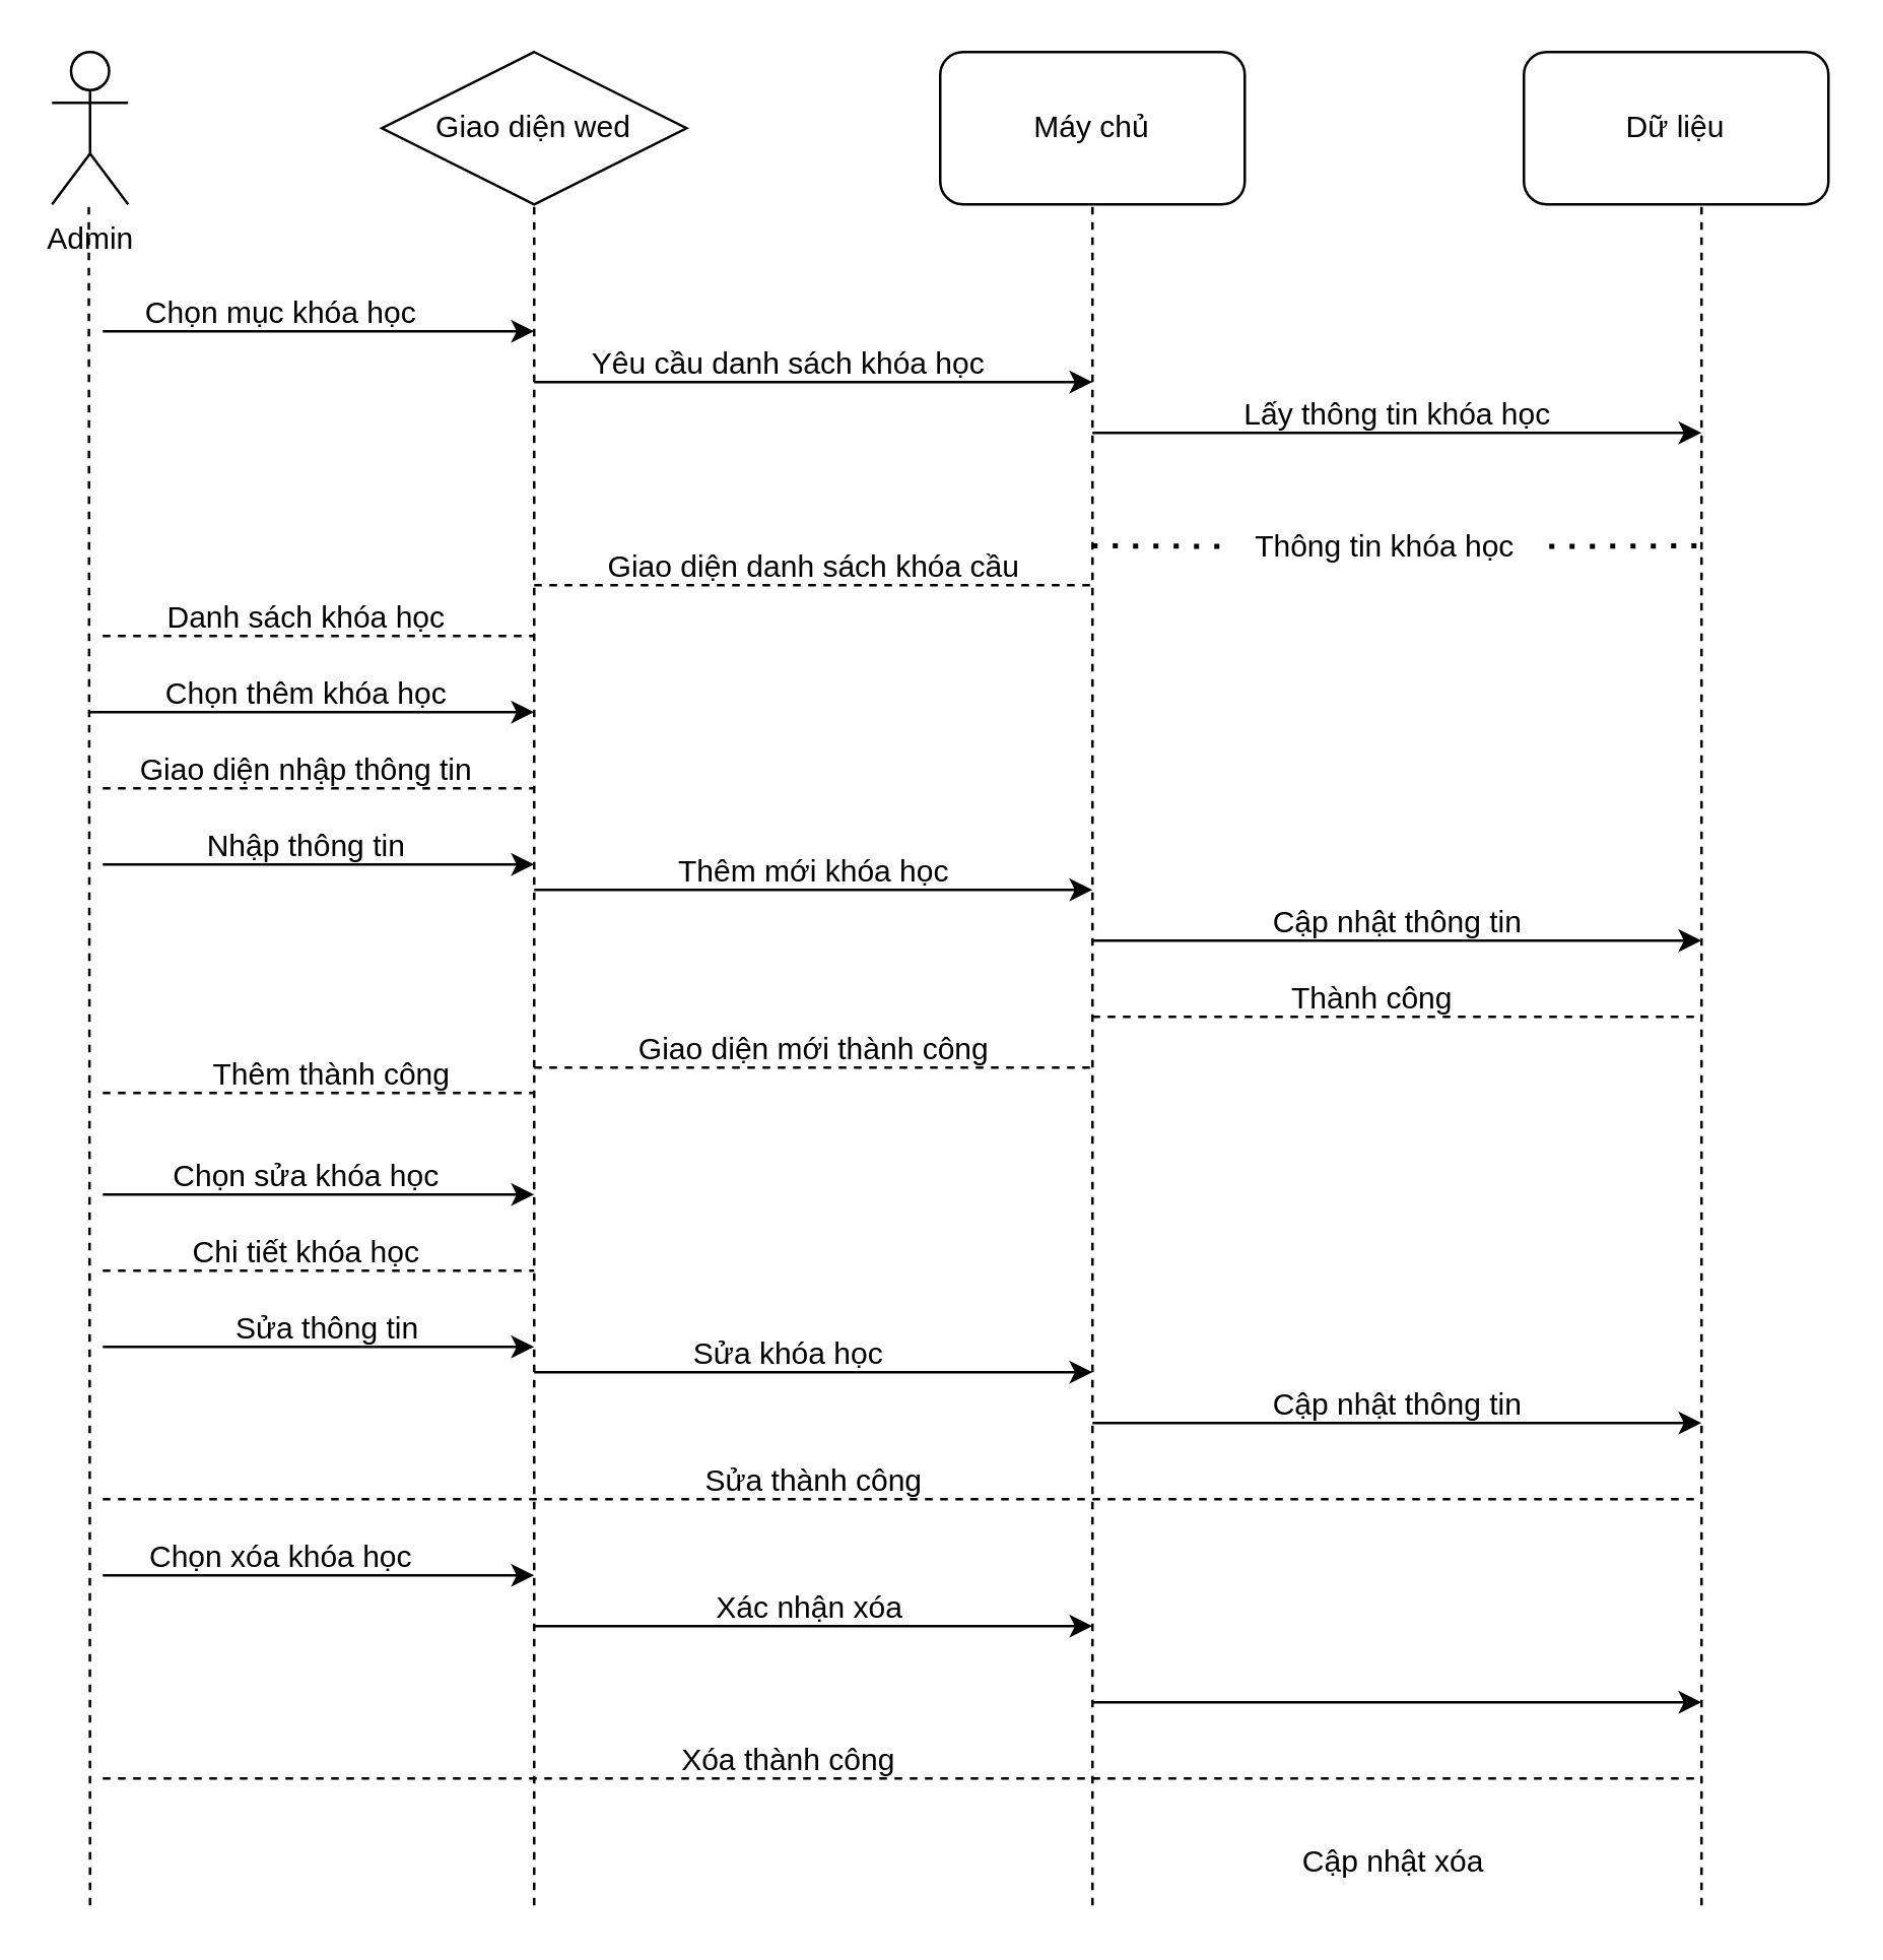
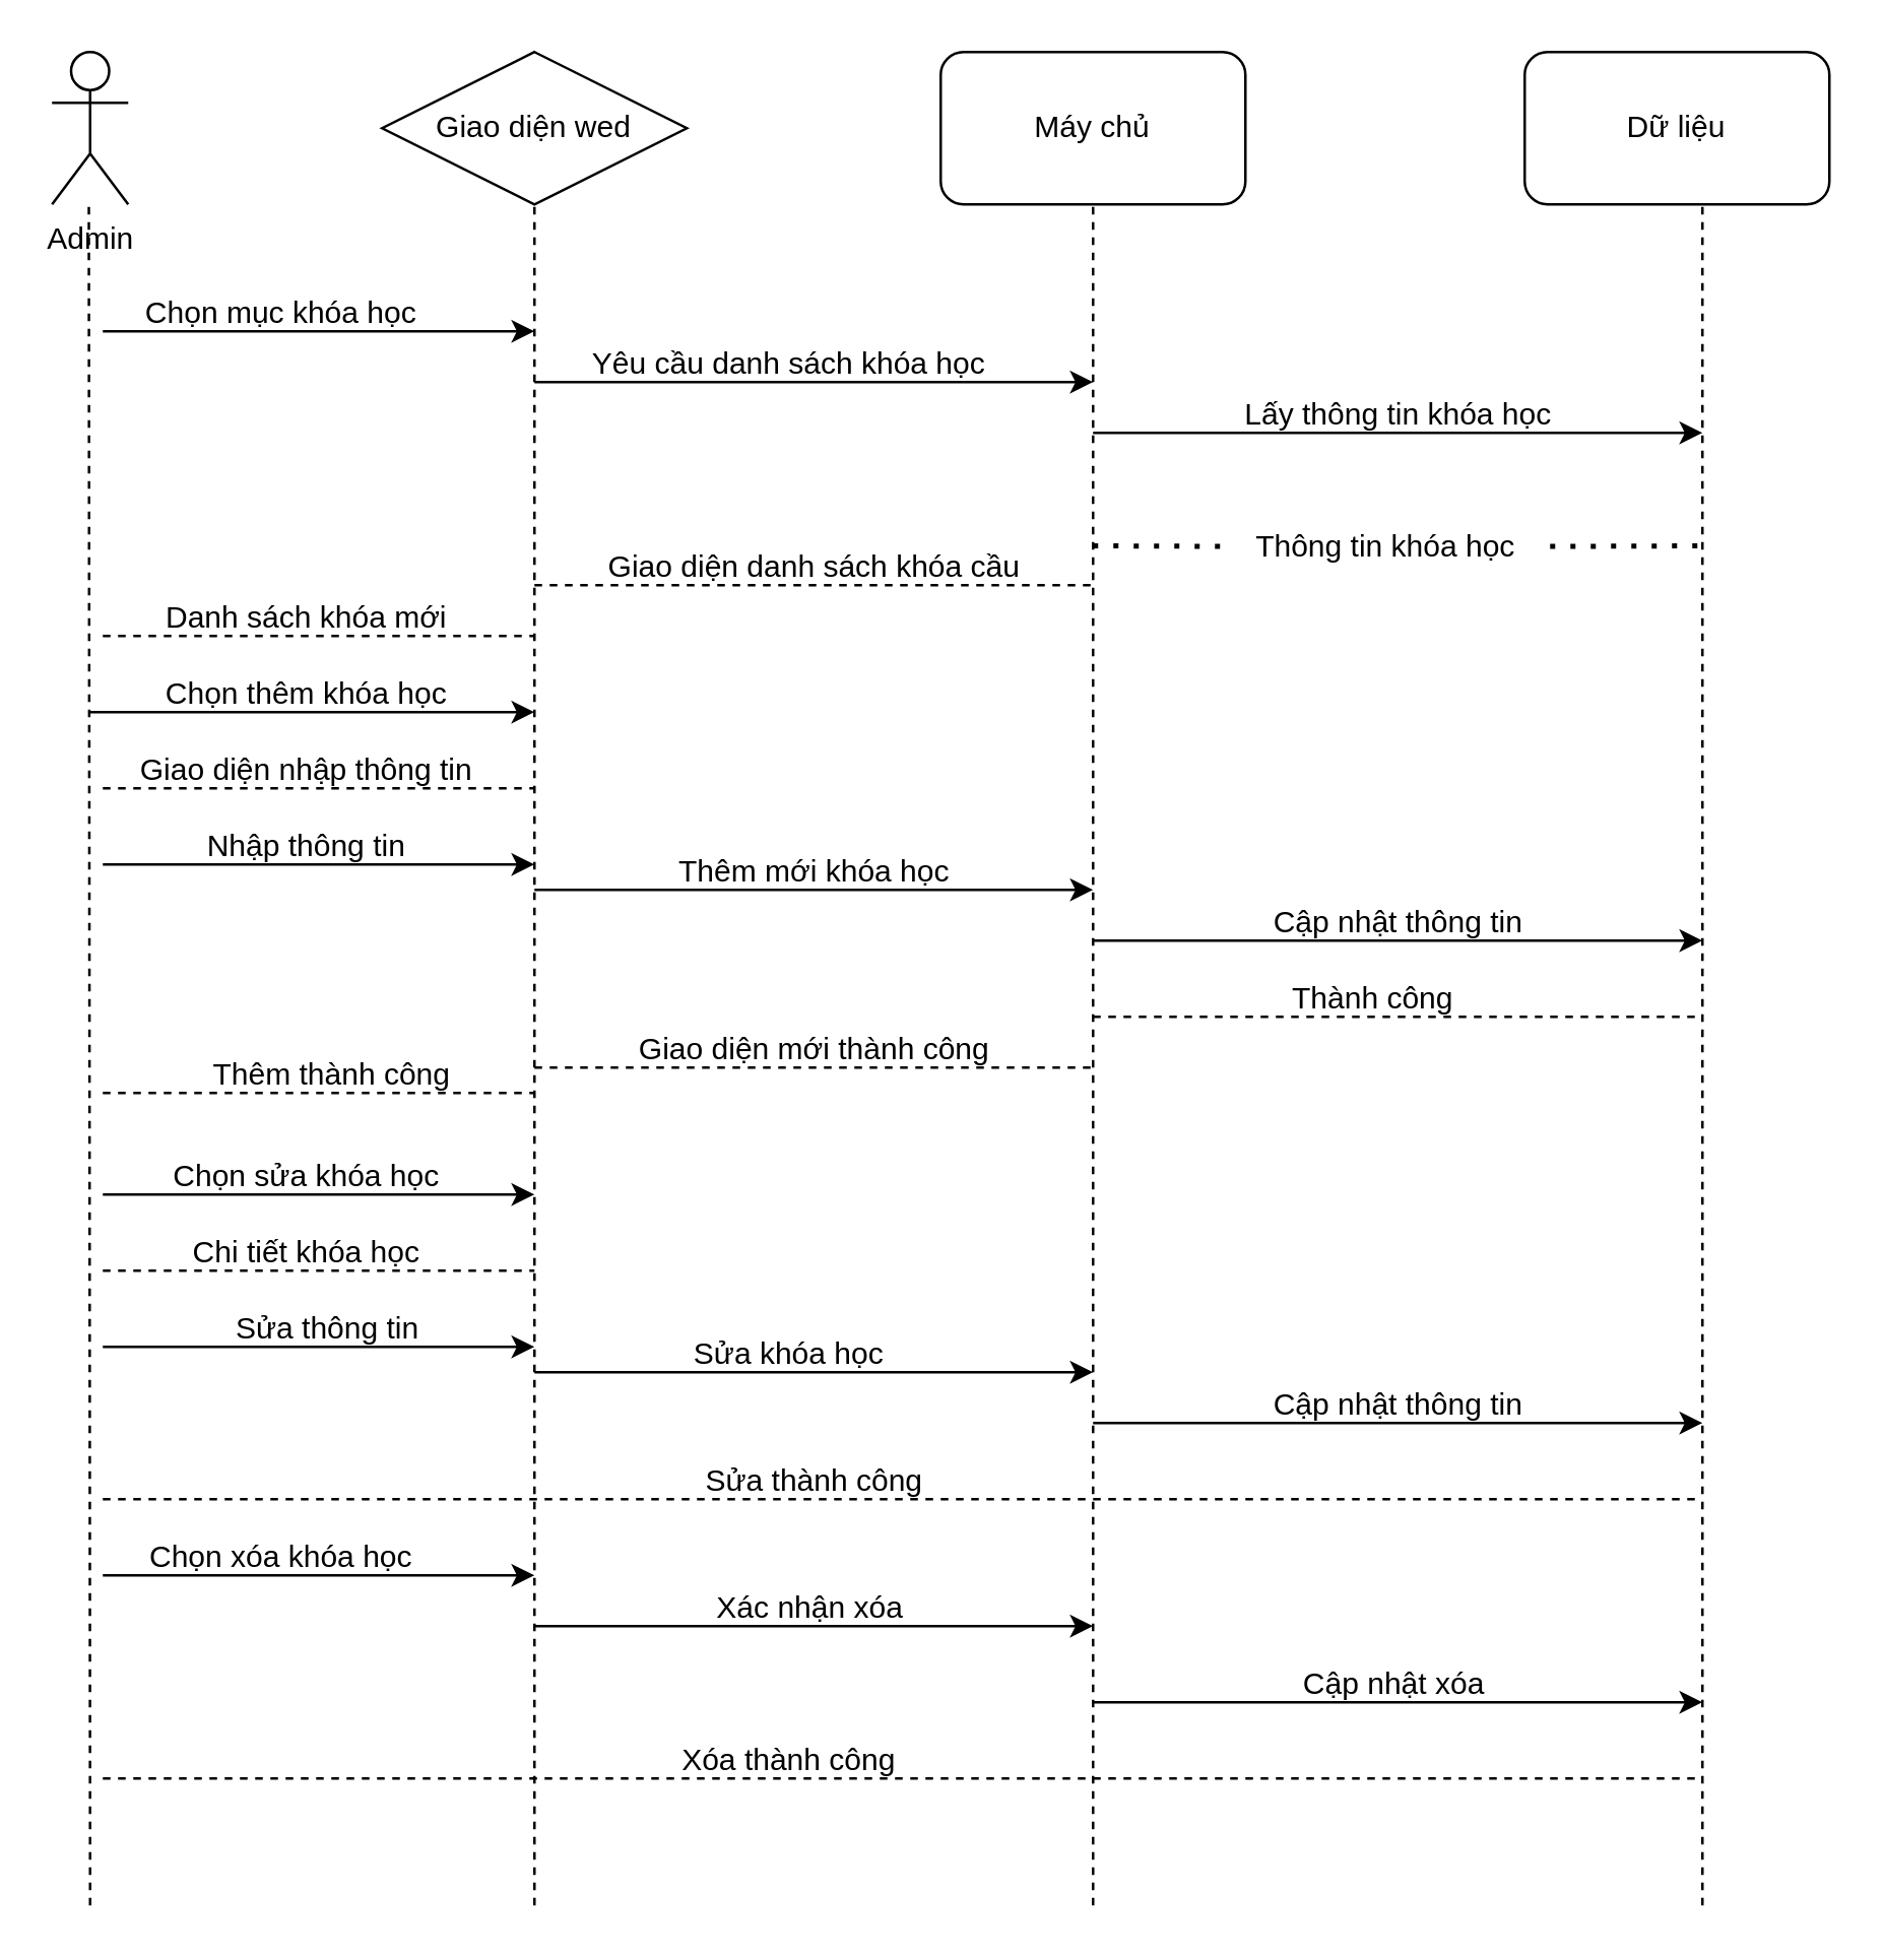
- <mxCell id="21" value="Danh sách khóa học" style="text;html=1;align=center;verticalAlign=middle;resizable=0;points=[];autosize=1;strokeColor=none;fillColor=none;" vertex="1" parent="1"><mxGeometry x="55" y="228" width="130" height="30" as="geometry" /></mxCell>
+ <mxCell id="21" value="Danh sách khóa mới" style="text;html=1;align=center;verticalAlign=middle;resizable=0;points=[];autosize=1;strokeColor=none;fillColor=none;" vertex="1" parent="1"><mxGeometry x="55" y="228" width="130" height="30" as="geometry" /></mxCell>
- <mxCell id="56" value="Cập nhật xóa&amp;nbsp;" style="text;html=1;align=center;verticalAlign=middle;resizable=0;points=[];autosize=1;strokeColor=none;fillColor=none;" vertex="1" parent="1"><mxGeometry x="500" y="718" width="100" height="30" as="geometry" /></mxCell>
+ <mxCell id="56" value="Cập nhật xóa&amp;nbsp;" style="text;html=1;align=center;verticalAlign=middle;resizable=0;points=[];autosize=1;strokeColor=none;fillColor=none;" vertex="1" parent="1"><mxGeometry x="500" y="648" width="100" height="30" as="geometry" /></mxCell>
